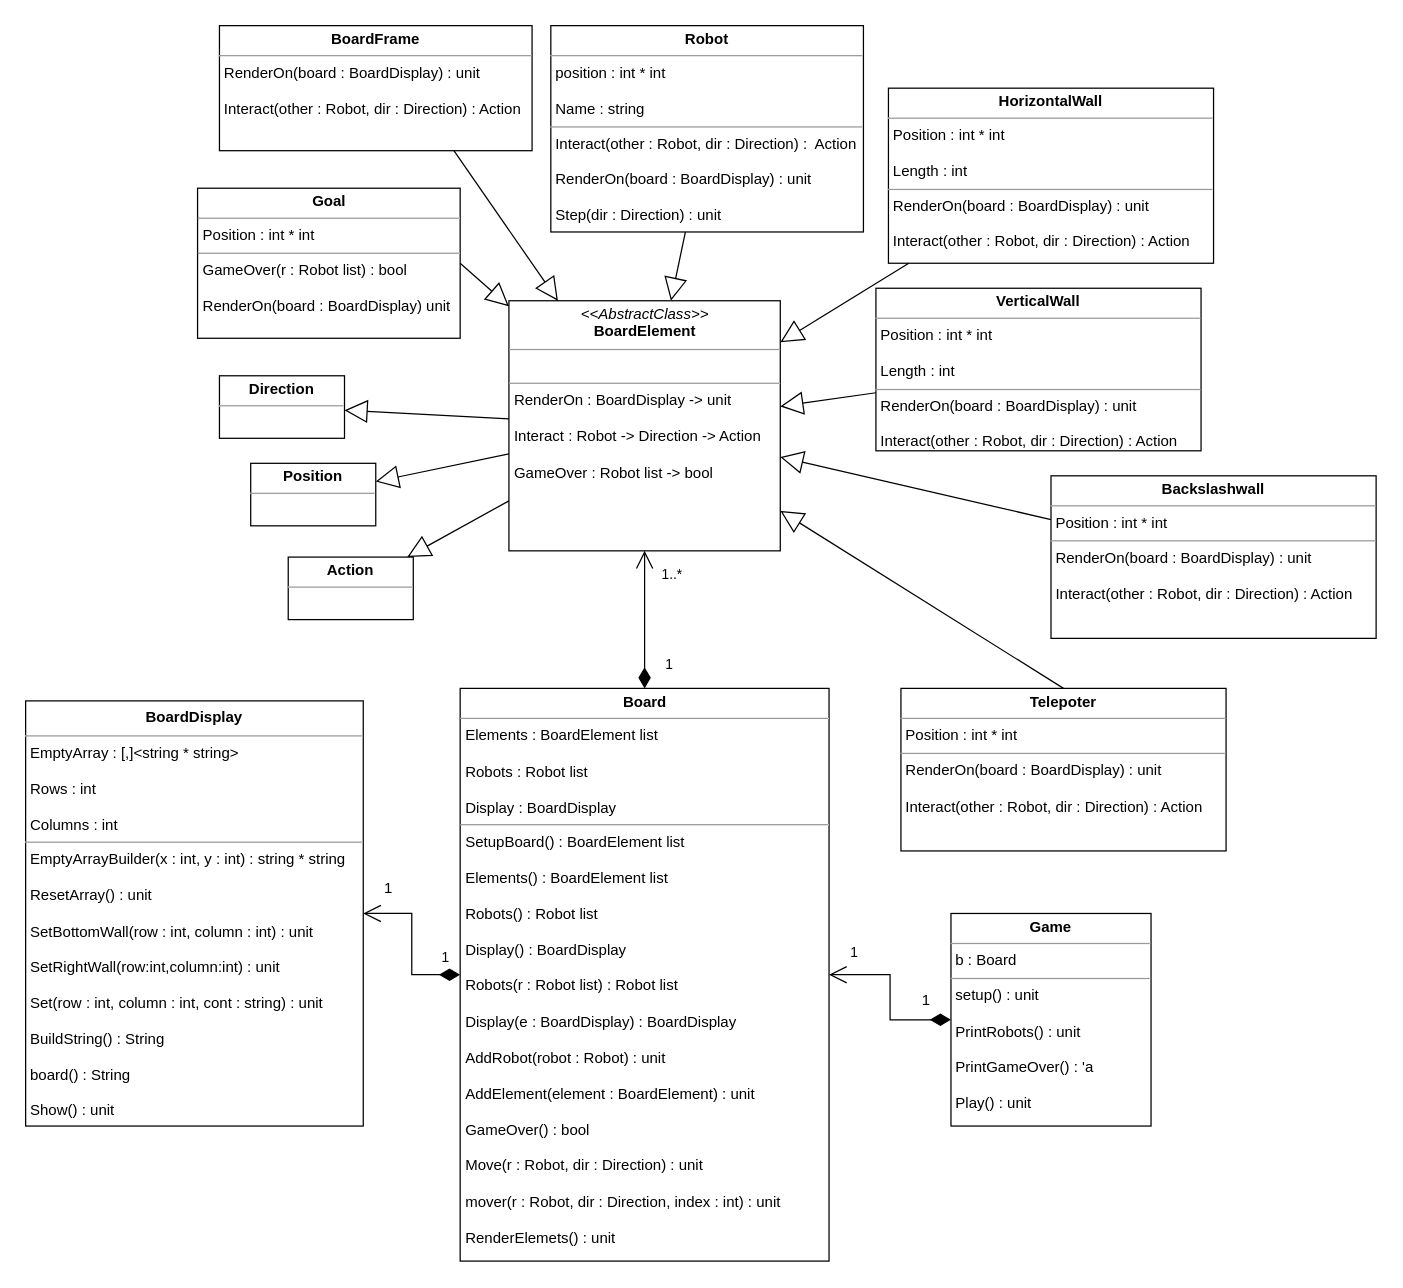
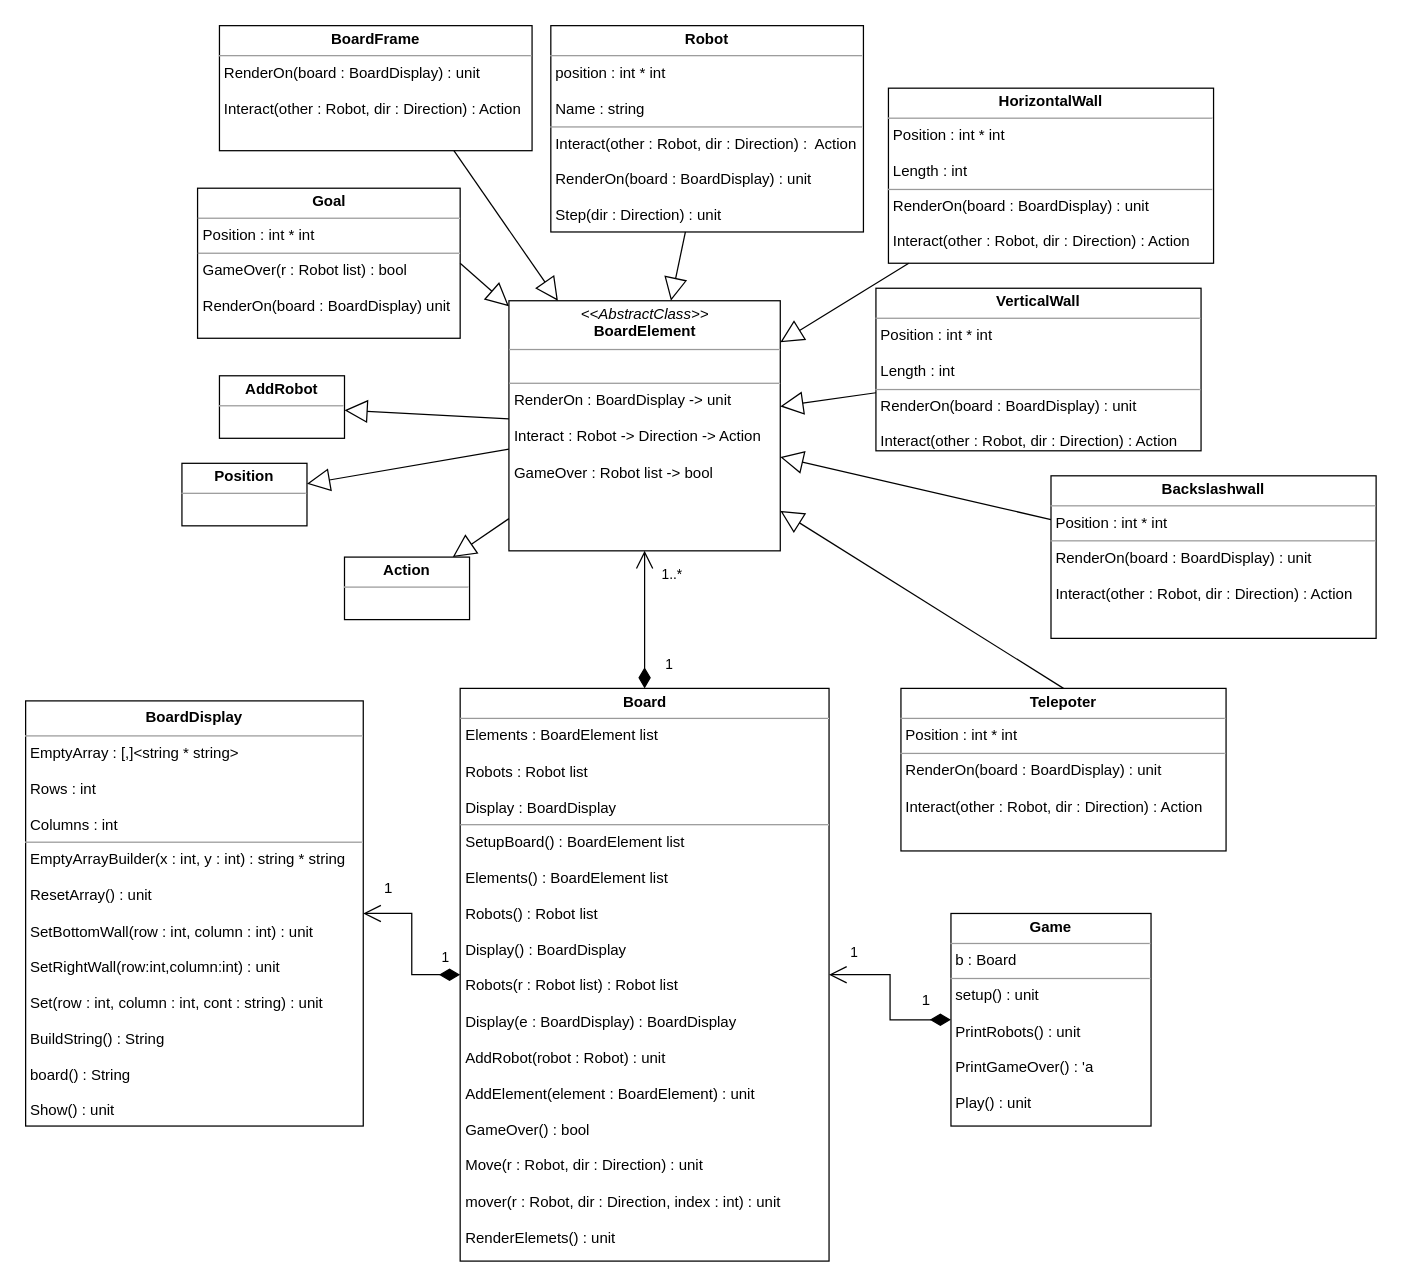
- <mxCell id="22" value="&lt;p style=&quot;margin: 0px ; margin-top: 4px ; text-align: center&quot;&gt;&lt;b&gt;Direction&lt;/b&gt;&lt;/p&gt;&lt;hr size=&quot;1&quot;&gt;&lt;p style=&quot;margin: 0px ; margin-left: 4px&quot;&gt;&lt;/p&gt;&lt;p style=&quot;margin: 0px ; margin-left: 4px&quot;&gt;&lt;br&gt;&lt;/p&gt;" style="verticalAlign=top;align=left;overflow=fill;fontSize=12;fontFamily=Helvetica;html=1;rounded=0;fillColor=default;gradientColor=none;" vertex="1" parent="1"><mxGeometry x="175" y="300" width="100" height="50" as="geometry" /></mxCell>
+ <mxCell id="22" value="&lt;p style=&quot;margin: 0px ; margin-top: 4px ; text-align: center&quot;&gt;&lt;b&gt;AddRobot&lt;/b&gt;&lt;/p&gt;&lt;hr size=&quot;1&quot;&gt;&lt;p style=&quot;margin: 0px ; margin-left: 4px&quot;&gt;&lt;/p&gt;&lt;p style=&quot;margin: 0px ; margin-left: 4px&quot;&gt;&lt;br&gt;&lt;/p&gt;" style="verticalAlign=top;align=left;overflow=fill;fontSize=12;fontFamily=Helvetica;html=1;rounded=0;fillColor=default;gradientColor=none;" vertex="1" parent="1"><mxGeometry x="175" y="300" width="100" height="50" as="geometry" /></mxCell>
- <mxCell id="20" value="&lt;p style=&quot;margin: 0px ; margin-top: 4px ; text-align: center&quot;&gt;&lt;b&gt;Position&lt;/b&gt;&lt;/p&gt;&lt;hr size=&quot;1&quot;&gt;&lt;p style=&quot;margin: 0px ; margin-left: 4px&quot;&gt;&lt;/p&gt;&lt;p style=&quot;margin: 0px ; margin-left: 4px&quot;&gt;&lt;br&gt;&lt;/p&gt;" style="verticalAlign=top;align=left;overflow=fill;fontSize=12;fontFamily=Helvetica;html=1;rounded=0;fillColor=default;gradientColor=none;" vertex="1" parent="1"><mxGeometry x="200" y="370" width="100" height="50" as="geometry" /></mxCell>
+ <mxCell id="20" value="&lt;p style=&quot;margin: 0px ; margin-top: 4px ; text-align: center&quot;&gt;&lt;b&gt;Position&lt;/b&gt;&lt;/p&gt;&lt;hr size=&quot;1&quot;&gt;&lt;p style=&quot;margin: 0px ; margin-left: 4px&quot;&gt;&lt;/p&gt;&lt;p style=&quot;margin: 0px ; margin-left: 4px&quot;&gt;&lt;br&gt;&lt;/p&gt;" style="verticalAlign=top;align=left;overflow=fill;fontSize=12;fontFamily=Helvetica;html=1;rounded=0;fillColor=default;gradientColor=none;" vertex="1" parent="1"><mxGeometry x="145" y="370" width="100" height="50" as="geometry" /></mxCell>
- <mxCell id="21" value="&lt;p style=&quot;margin: 0px ; margin-top: 4px ; text-align: center&quot;&gt;&lt;b&gt;Action&lt;/b&gt;&lt;/p&gt;&lt;hr size=&quot;1&quot;&gt;&lt;p style=&quot;margin: 0px ; margin-left: 4px&quot;&gt;&lt;/p&gt;&lt;p style=&quot;margin: 0px ; margin-left: 4px&quot;&gt;&lt;br&gt;&lt;/p&gt;" style="verticalAlign=top;align=left;overflow=fill;fontSize=12;fontFamily=Helvetica;html=1;rounded=0;fillColor=default;gradientColor=none;" vertex="1" parent="1"><mxGeometry x="230" y="445" width="100" height="50" as="geometry" /></mxCell>
+ <mxCell id="21" value="&lt;p style=&quot;margin: 0px ; margin-top: 4px ; text-align: center&quot;&gt;&lt;b&gt;Action&lt;/b&gt;&lt;/p&gt;&lt;hr size=&quot;1&quot;&gt;&lt;p style=&quot;margin: 0px ; margin-left: 4px&quot;&gt;&lt;/p&gt;&lt;p style=&quot;margin: 0px ; margin-left: 4px&quot;&gt;&lt;br&gt;&lt;/p&gt;" style="verticalAlign=top;align=left;overflow=fill;fontSize=12;fontFamily=Helvetica;html=1;rounded=0;fillColor=default;gradientColor=none;" vertex="1" parent="1"><mxGeometry x="275" y="445" width="100" height="50" as="geometry" /></mxCell>
